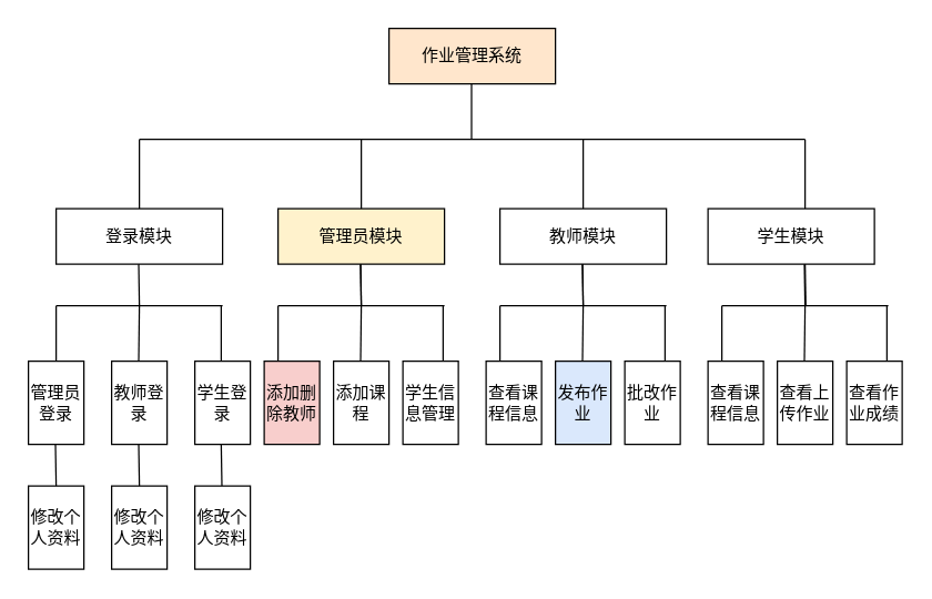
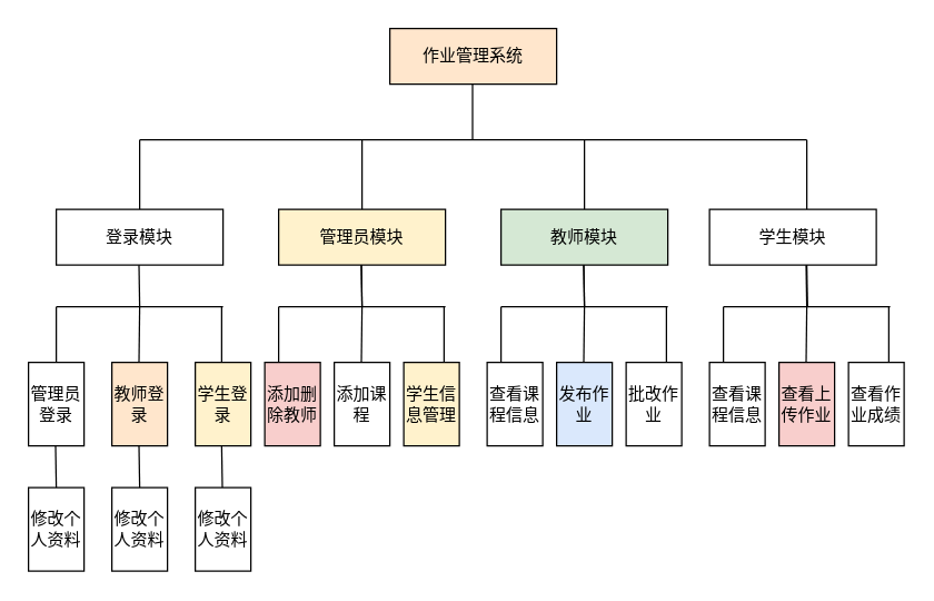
- <mxCell id="11" value="教师模块" style="rounded=0;whiteSpace=wrap;html=1;" vertex="1" parent="1"><mxGeometry x="360" y="150" width="120" height="40" as="geometry" /></mxCell>
+ <mxCell id="11" value="教师模块" style="rounded=0;whiteSpace=wrap;html=1;fillColor=#d5e8d4;" vertex="1" parent="1"><mxGeometry x="360" y="150" width="120" height="40" as="geometry" /></mxCell>
- <mxCell id="37" value="教师登录" style="rounded=0;whiteSpace=wrap;html=1;" vertex="1" parent="1"><mxGeometry x="80" y="260" width="40" height="60" as="geometry" /></mxCell>
+ <mxCell id="37" value="教师登录" style="rounded=0;whiteSpace=wrap;html=1;fillColor=#ffe6cc;" vertex="1" parent="1"><mxGeometry x="80" y="260" width="40" height="60" as="geometry" /></mxCell>
- <mxCell id="38" value="学生登录" style="rounded=0;whiteSpace=wrap;html=1;" vertex="1" parent="1"><mxGeometry x="140" y="260" width="40" height="60" as="geometry" /></mxCell>
+ <mxCell id="38" value="学生登录" style="rounded=0;whiteSpace=wrap;html=1;fillColor=#fff2cc;" vertex="1" parent="1"><mxGeometry x="140" y="260" width="40" height="60" as="geometry" /></mxCell>
- <mxCell id="41" value="学生信息管理" style="rounded=0;whiteSpace=wrap;html=1;" vertex="1" parent="1"><mxGeometry x="290" y="260" width="40" height="60" as="geometry" /></mxCell>
+ <mxCell id="41" value="学生信息管理" style="rounded=0;whiteSpace=wrap;html=1;fillColor=#fff2cc;" vertex="1" parent="1"><mxGeometry x="290" y="260" width="40" height="60" as="geometry" /></mxCell>
- <mxCell id="46" value="查看上传作业" style="rounded=0;whiteSpace=wrap;html=1;" vertex="1" parent="1"><mxGeometry x="560" y="260" width="40" height="60" as="geometry" /></mxCell>
+ <mxCell id="46" value="查看上传作业" style="rounded=0;whiteSpace=wrap;html=1;fillColor=#f8cecc;" vertex="1" parent="1"><mxGeometry x="560" y="260" width="40" height="60" as="geometry" /></mxCell>
